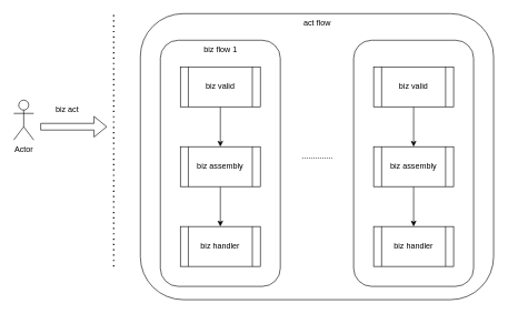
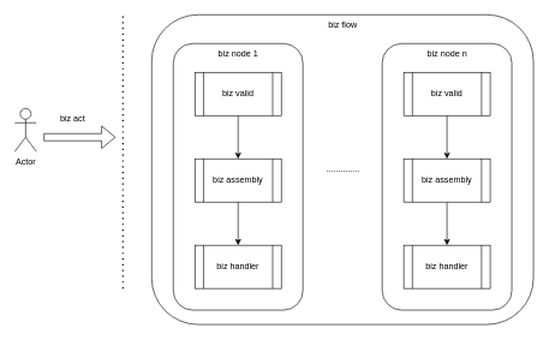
- <mxCell id="19" value="act flow" style="text;html=1;align=center;verticalAlign=middle;resizable=0;points=[];autosize=1;strokeColor=none;fillColor=none;" vertex="1" parent="1"><mxGeometry x="445" y="20" width="60" height="30" as="geometry" /></mxCell>
+ <mxCell id="19" value="biz flow" style="text;html=1;align=center;verticalAlign=middle;resizable=0;points=[];autosize=1;strokeColor=none;fillColor=none;" vertex="1" parent="1"><mxGeometry x="445" y="20" width="60" height="30" as="geometry" /></mxCell>
- <mxCell id="10" value="biz flow 1" style="text;html=1;align=center;verticalAlign=middle;resizable=0;points=[];autosize=1;strokeColor=none;fillColor=none;" vertex="1" parent="1"><mxGeometry x="290" y="60" width="80" height="30" as="geometry" /></mxCell>
+ <mxCell id="10" value="biz node 1" style="text;html=1;align=center;verticalAlign=middle;resizable=0;points=[];autosize=1;strokeColor=none;fillColor=none;" vertex="1" parent="1"><mxGeometry x="290" y="60" width="80" height="30" as="geometry" /></mxCell>
+ <mxCell id="17" value="biz node n" style="text;html=1;align=center;verticalAlign=middle;resizable=0;points=[];autosize=1;strokeColor=none;fillColor=none;" vertex="1" parent="1"><mxGeometry x="580" y="60" width="80" height="30" as="geometry" /></mxCell>
